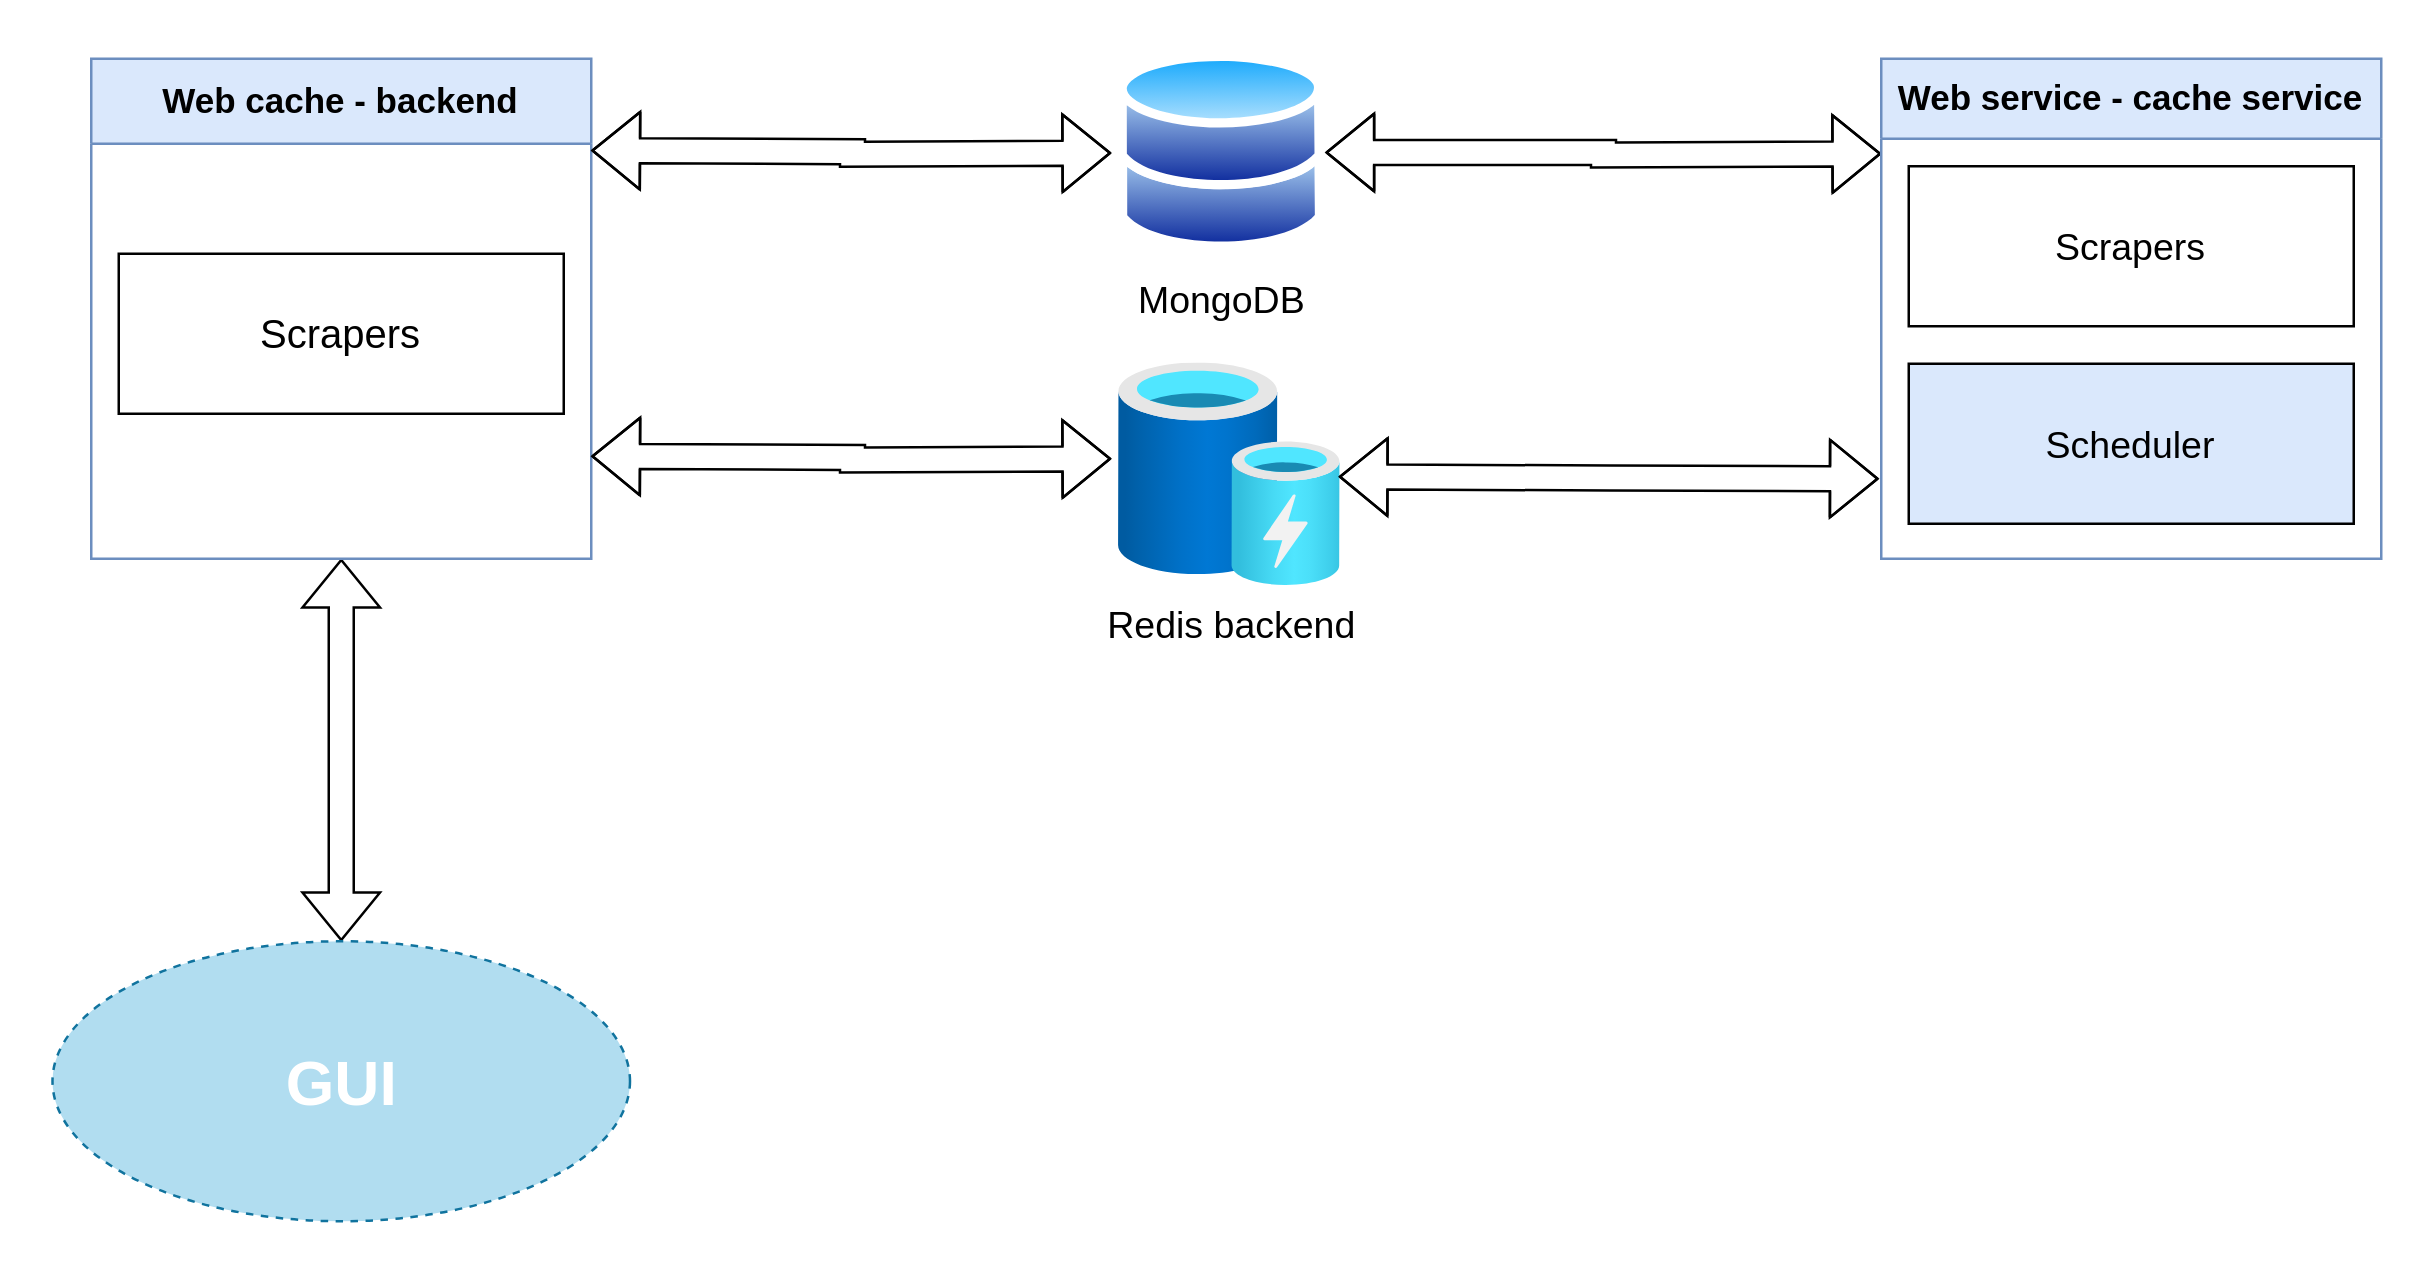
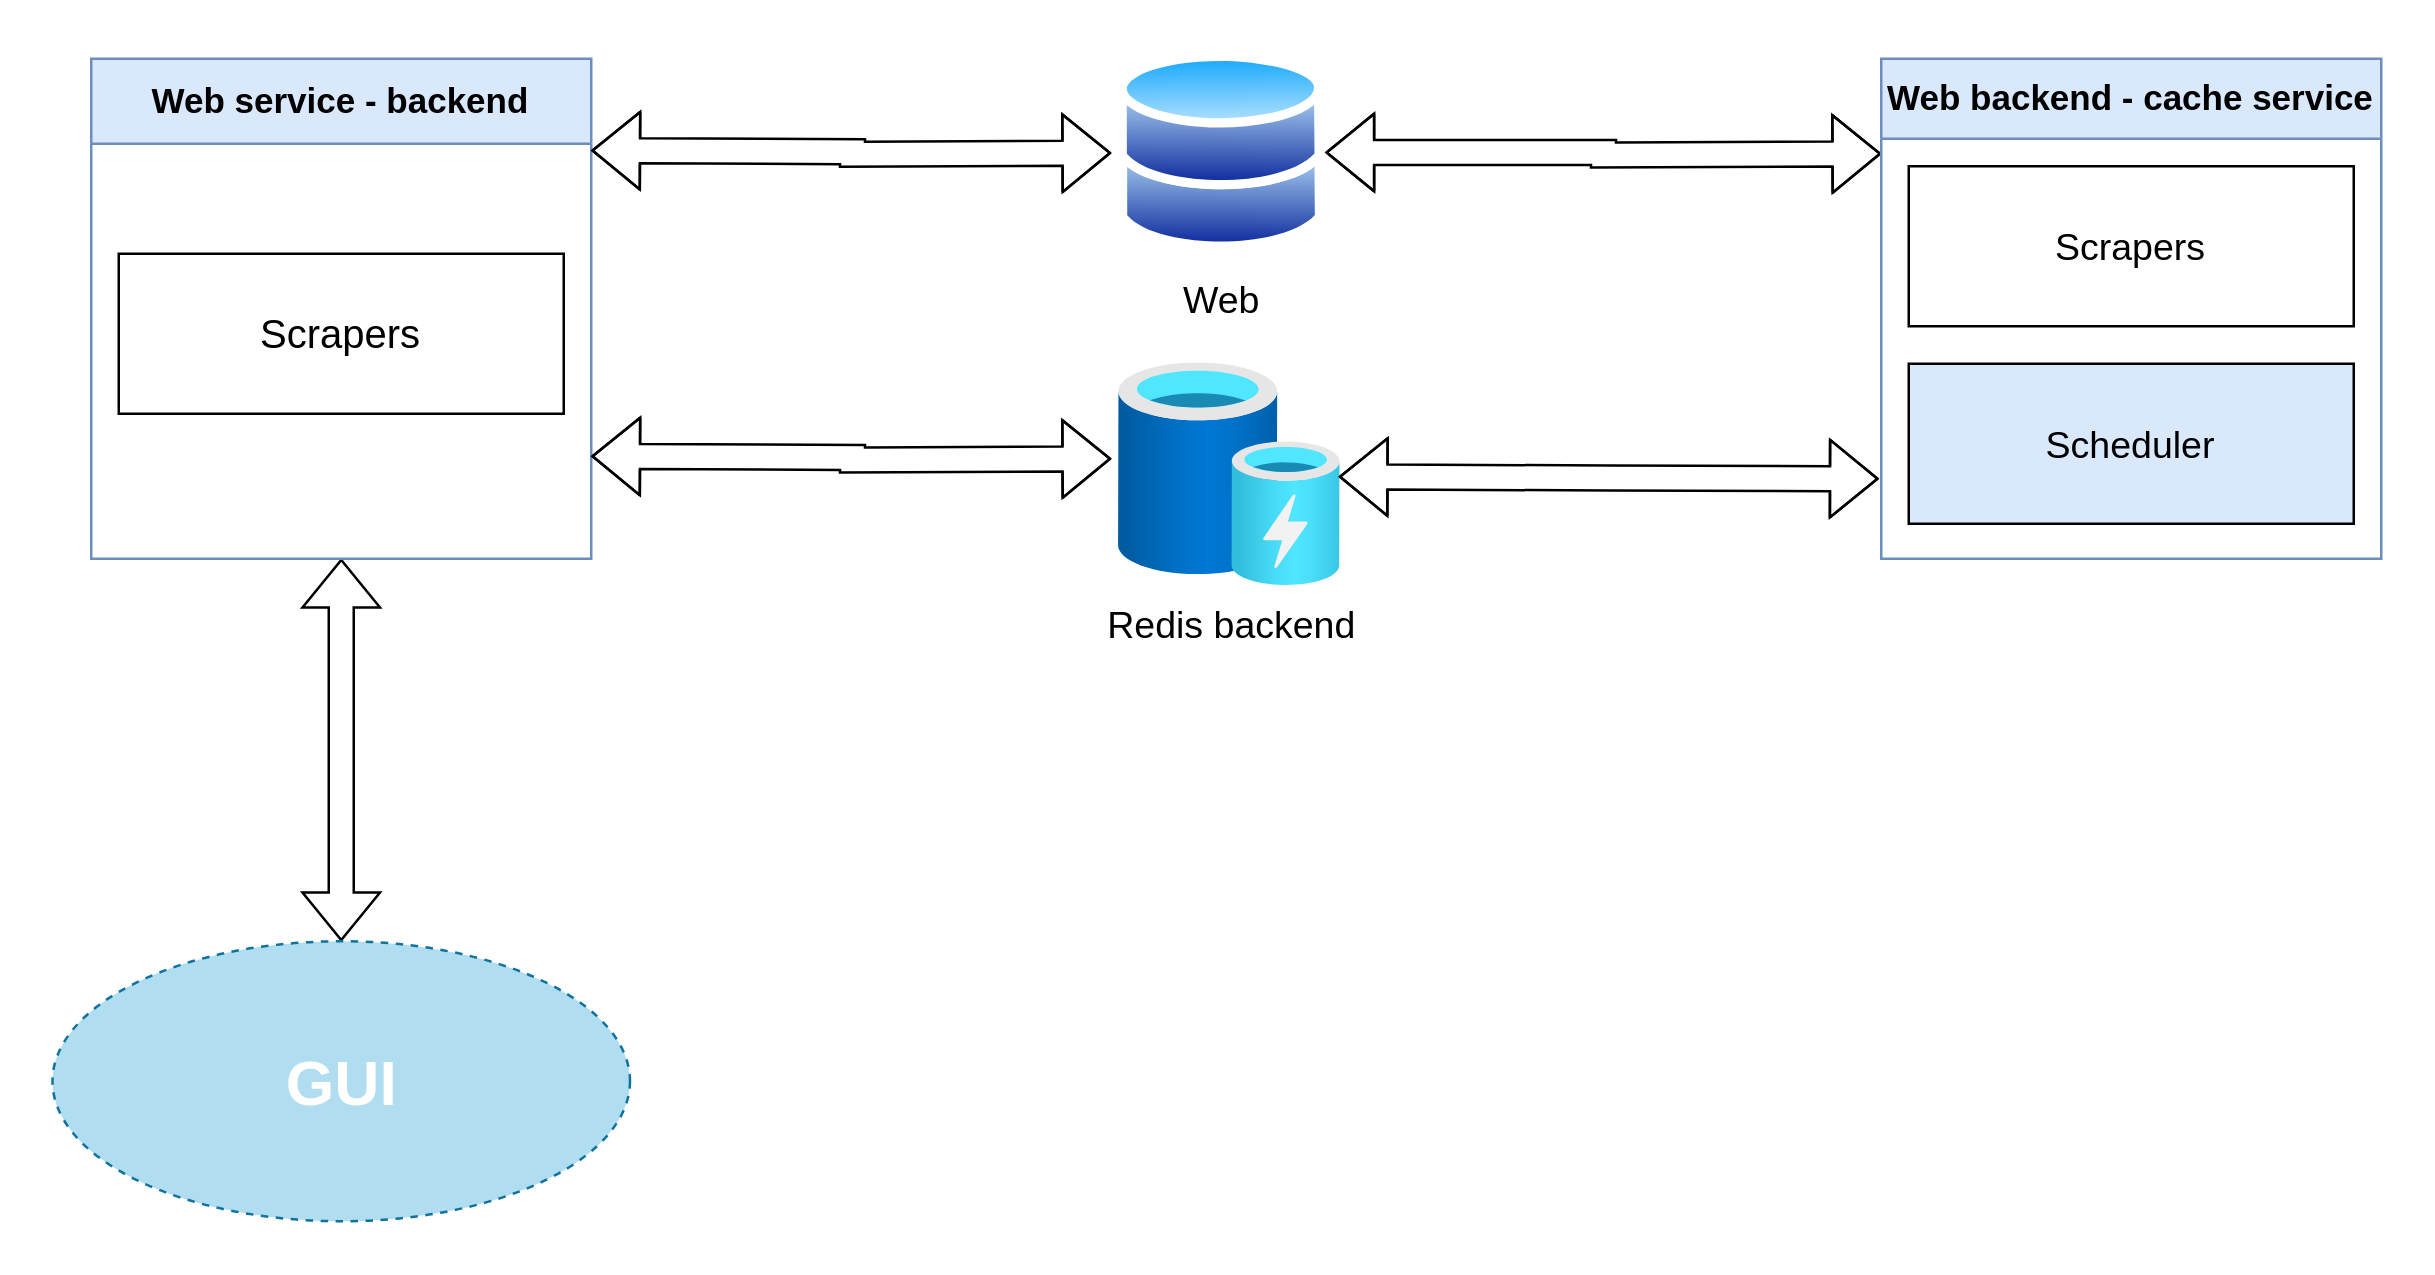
- <mxCell id="9" value="&lt;font style=&quot;font-size: 14px;&quot; face=&quot;Helvetica&quot;&gt;Web service - cache service&lt;/font&gt;" style="swimlane;whiteSpace=wrap;html=1;fillColor=#dae8fc;strokeColor=#6c8ebf;startSize=32;" vertex="1" parent="1"><mxGeometry x="752" y="23" width="200" height="200" as="geometry" /></mxCell>
+ <mxCell id="9" value="&lt;font style=&quot;font-size: 14px;&quot; face=&quot;Helvetica&quot;&gt;Web backend - cache service&lt;/font&gt;" style="swimlane;whiteSpace=wrap;html=1;fillColor=#dae8fc;strokeColor=#6c8ebf;startSize=32;" vertex="1" parent="1"><mxGeometry x="752" y="23" width="200" height="200" as="geometry" /></mxCell>
- <mxCell id="6" value="&lt;font style=&quot;font-size: 14px;&quot;&gt;Web cache - backend&lt;/font&gt;" style="swimlane;whiteSpace=wrap;html=1;fillColor=#dae8fc;strokeColor=#6c8ebf;startSize=34;" vertex="1" parent="1"><mxGeometry x="36" y="23" width="200" height="200" as="geometry" /></mxCell>
+ <mxCell id="6" value="&lt;font style=&quot;font-size: 14px;&quot;&gt;Web service - backend&lt;/font&gt;" style="swimlane;whiteSpace=wrap;html=1;fillColor=#dae8fc;strokeColor=#6c8ebf;startSize=34;" vertex="1" parent="1"><mxGeometry x="36" y="23" width="200" height="200" as="geometry" /></mxCell>
- <mxCell id="3" value="&lt;div style=&quot;font-size: 15px;&quot;&gt;&lt;font style=&quot;font-size: 15px;&quot;&gt;MongoDB&lt;/font&gt;&lt;/div&gt;&lt;div style=&quot;font-size: 15px;&quot;&gt;&lt;font style=&quot;font-size: 15px;&quot;&gt;&lt;br&gt;&lt;/font&gt;&lt;/div&gt;" style="image;aspect=fixed;perimeter=ellipsePerimeter;html=1;align=center;shadow=0;dashed=0;spacingTop=3;image=img/lib/active_directory/databases.svg;" vertex="1" parent="1"><mxGeometry x="447" y="20" width="82.65" height="81" as="geometry" /></mxCell>
+ <mxCell id="3" value="&lt;div style=&quot;font-size: 15px;&quot;&gt;&lt;font style=&quot;font-size: 15px;&quot;&gt;Web&lt;/font&gt;&lt;/div&gt;&lt;div style=&quot;font-size: 15px;&quot;&gt;&lt;font style=&quot;font-size: 15px;&quot;&gt;&lt;br&gt;&lt;/font&gt;&lt;/div&gt;" style="image;aspect=fixed;perimeter=ellipsePerimeter;html=1;align=center;shadow=0;dashed=0;spacingTop=3;image=img/lib/active_directory/databases.svg;" vertex="1" parent="1"><mxGeometry x="447" y="20" width="82.65" height="81" as="geometry" /></mxCell>
